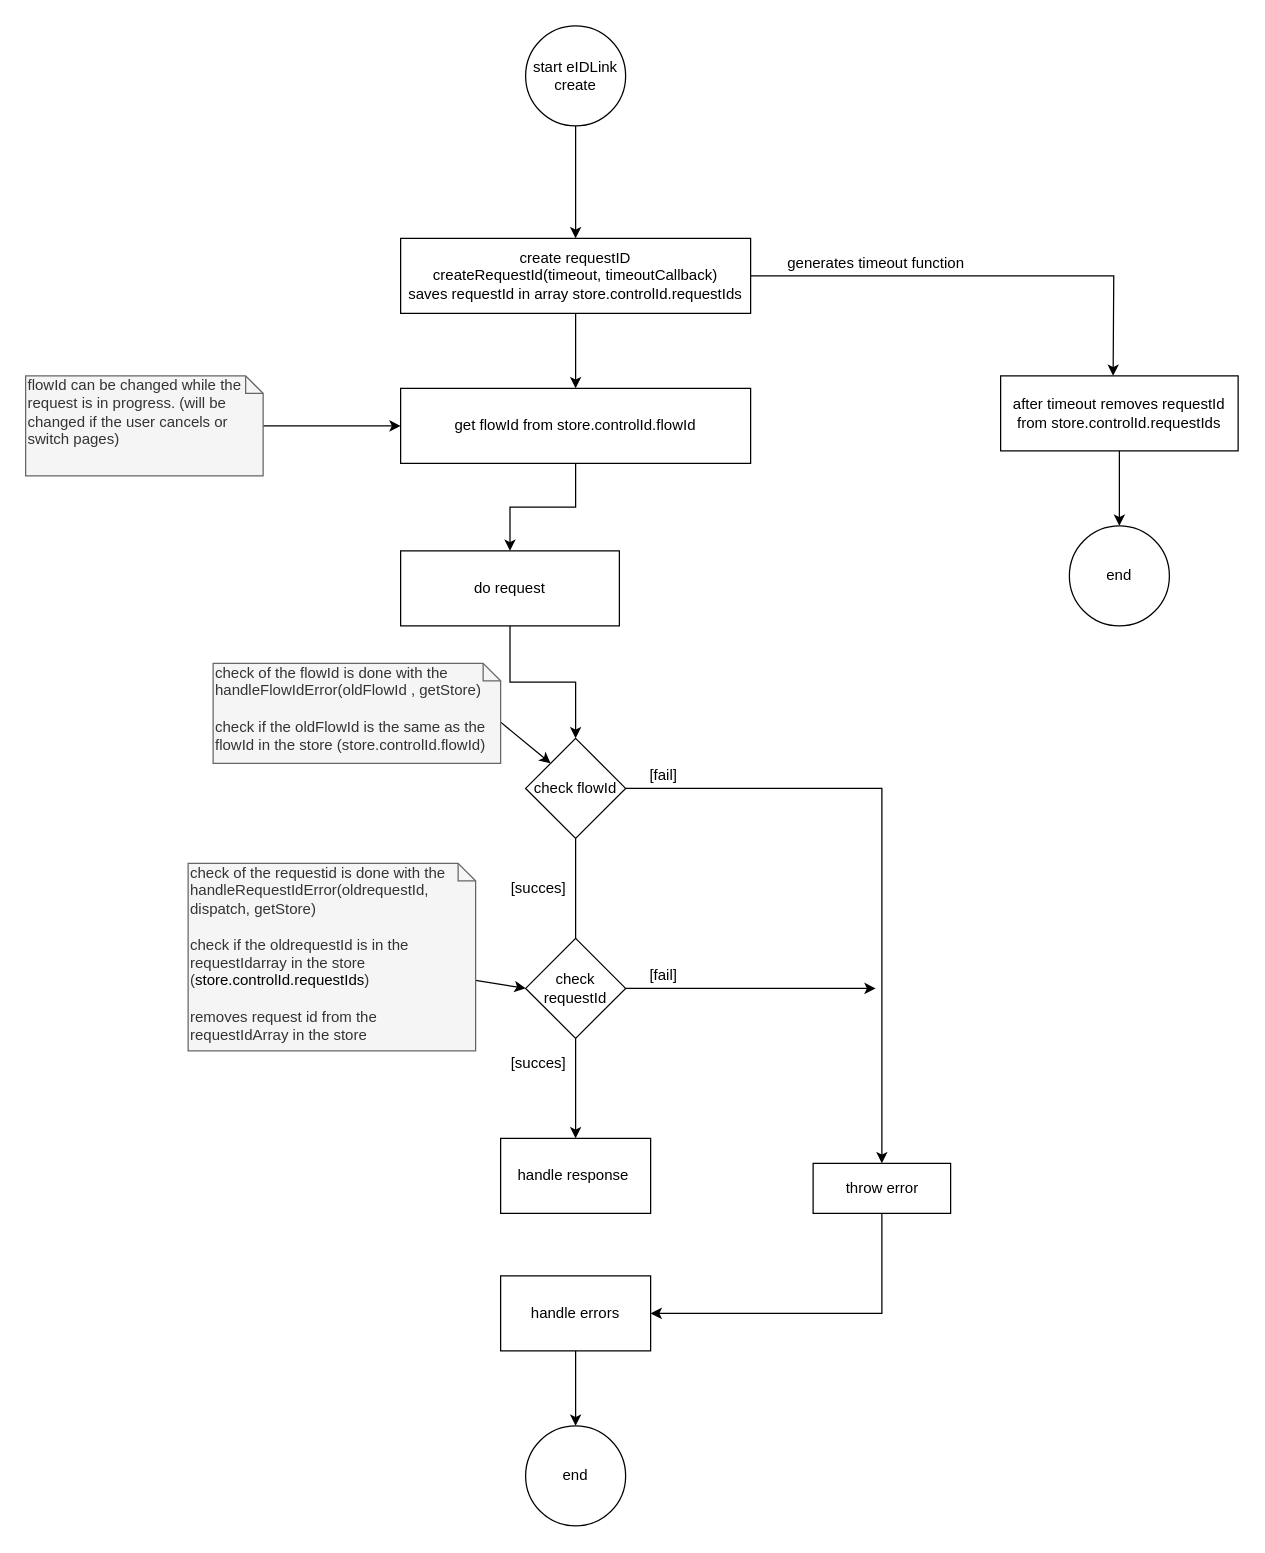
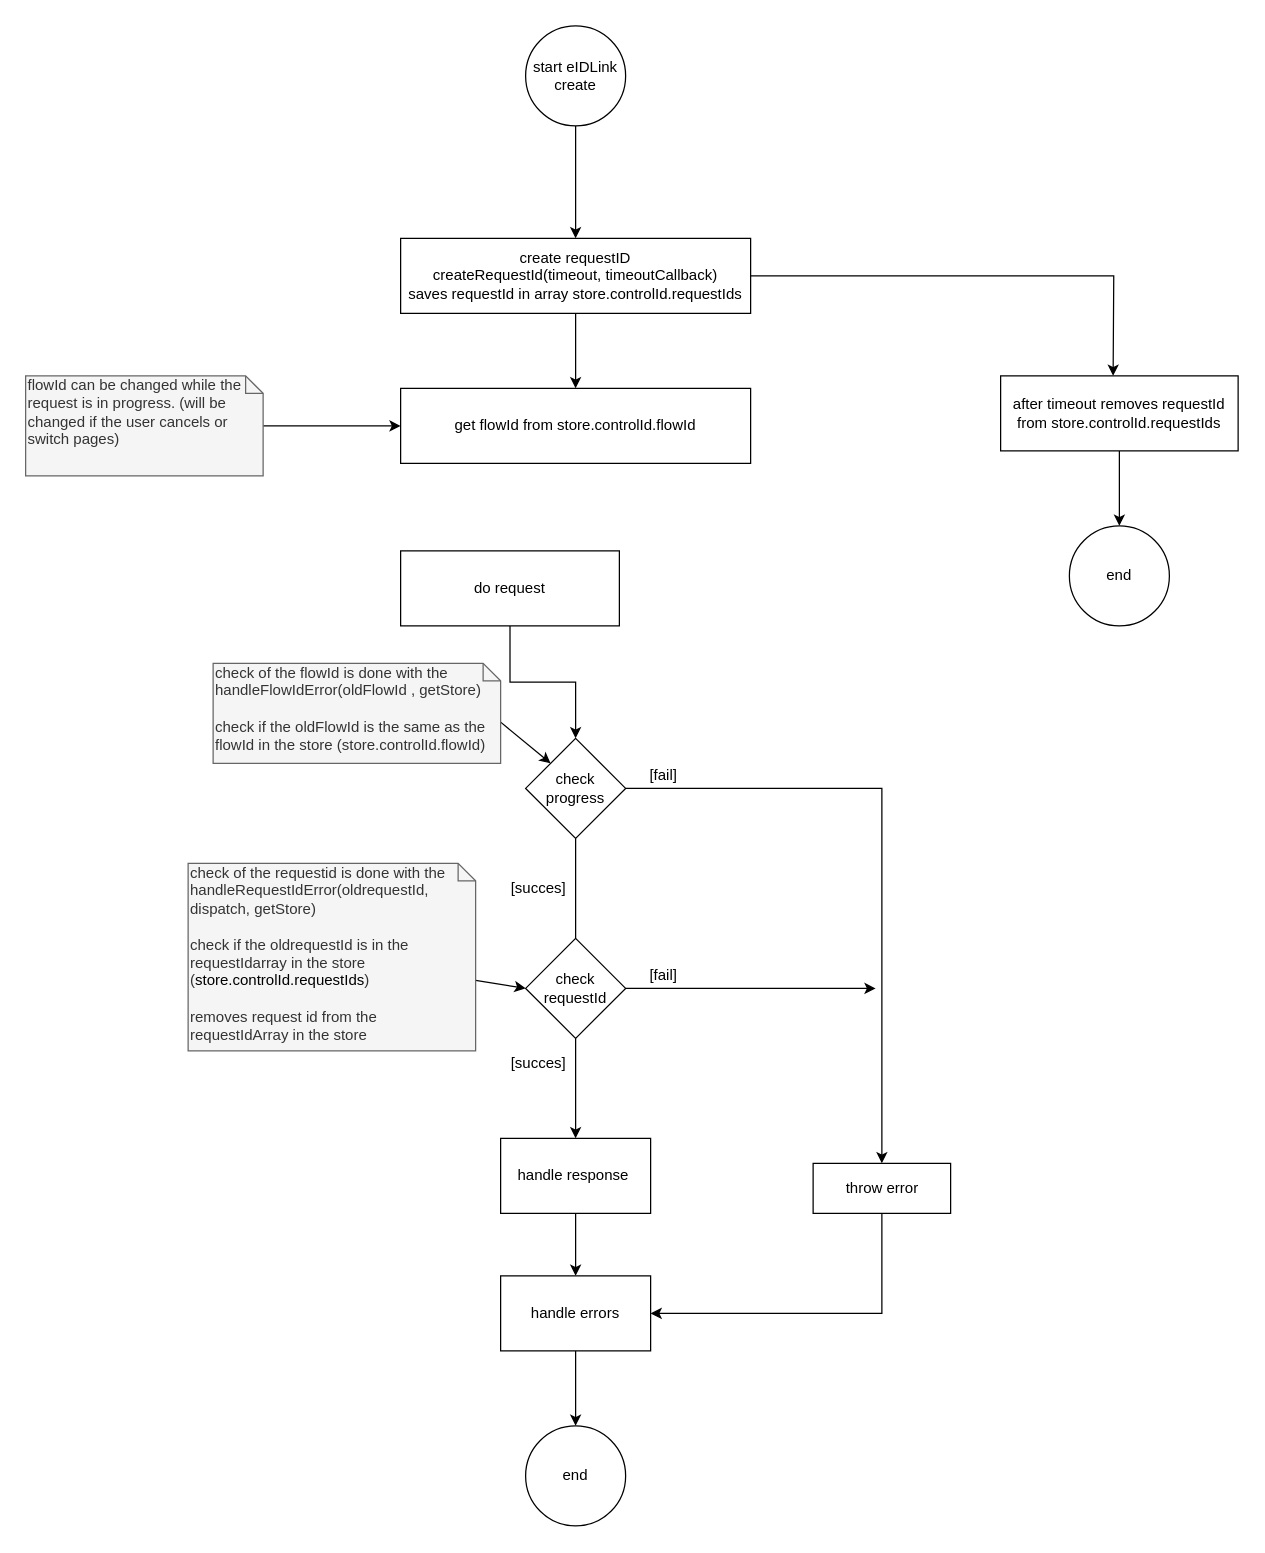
- <mxCell id="35" value="generates timeout function" style="text;html=1;align=center;verticalAlign=middle;resizable=0;points=[];autosize=1;" vertex="1" parent="1"><mxGeometry x="620" y="200" width="160" height="20" as="geometry" /></mxCell>
- <mxCell id="9" style="edgeStyle=orthogonalEdgeStyle;rounded=0;orthogonalLoop=1;jettySize=auto;html=1;" edge="1" parent="1" source="10" target="8"><mxGeometry relative="1" as="geometry" /></mxCell>
- <mxCell id="13" value="check flowId" style="rhombus;whiteSpace=wrap;html=1;" vertex="1" parent="1"><mxGeometry x="420" y="590" width="80" height="80" as="geometry" /></mxCell>
+ <mxCell id="13" value="check progress" style="rhombus;whiteSpace=wrap;html=1;" vertex="1" parent="1"><mxGeometry x="420" y="590" width="80" height="80" as="geometry" /></mxCell>
+ <mxCell id="27" style="edgeStyle=none;rounded=0;orthogonalLoop=1;jettySize=auto;html=1;exitX=0.5;exitY=1;exitDx=0;exitDy=0;entryX=0.5;entryY=0;entryDx=0;entryDy=0;" edge="1" parent="1" source="28" target="31"><mxGeometry relative="1" as="geometry" /></mxCell>
